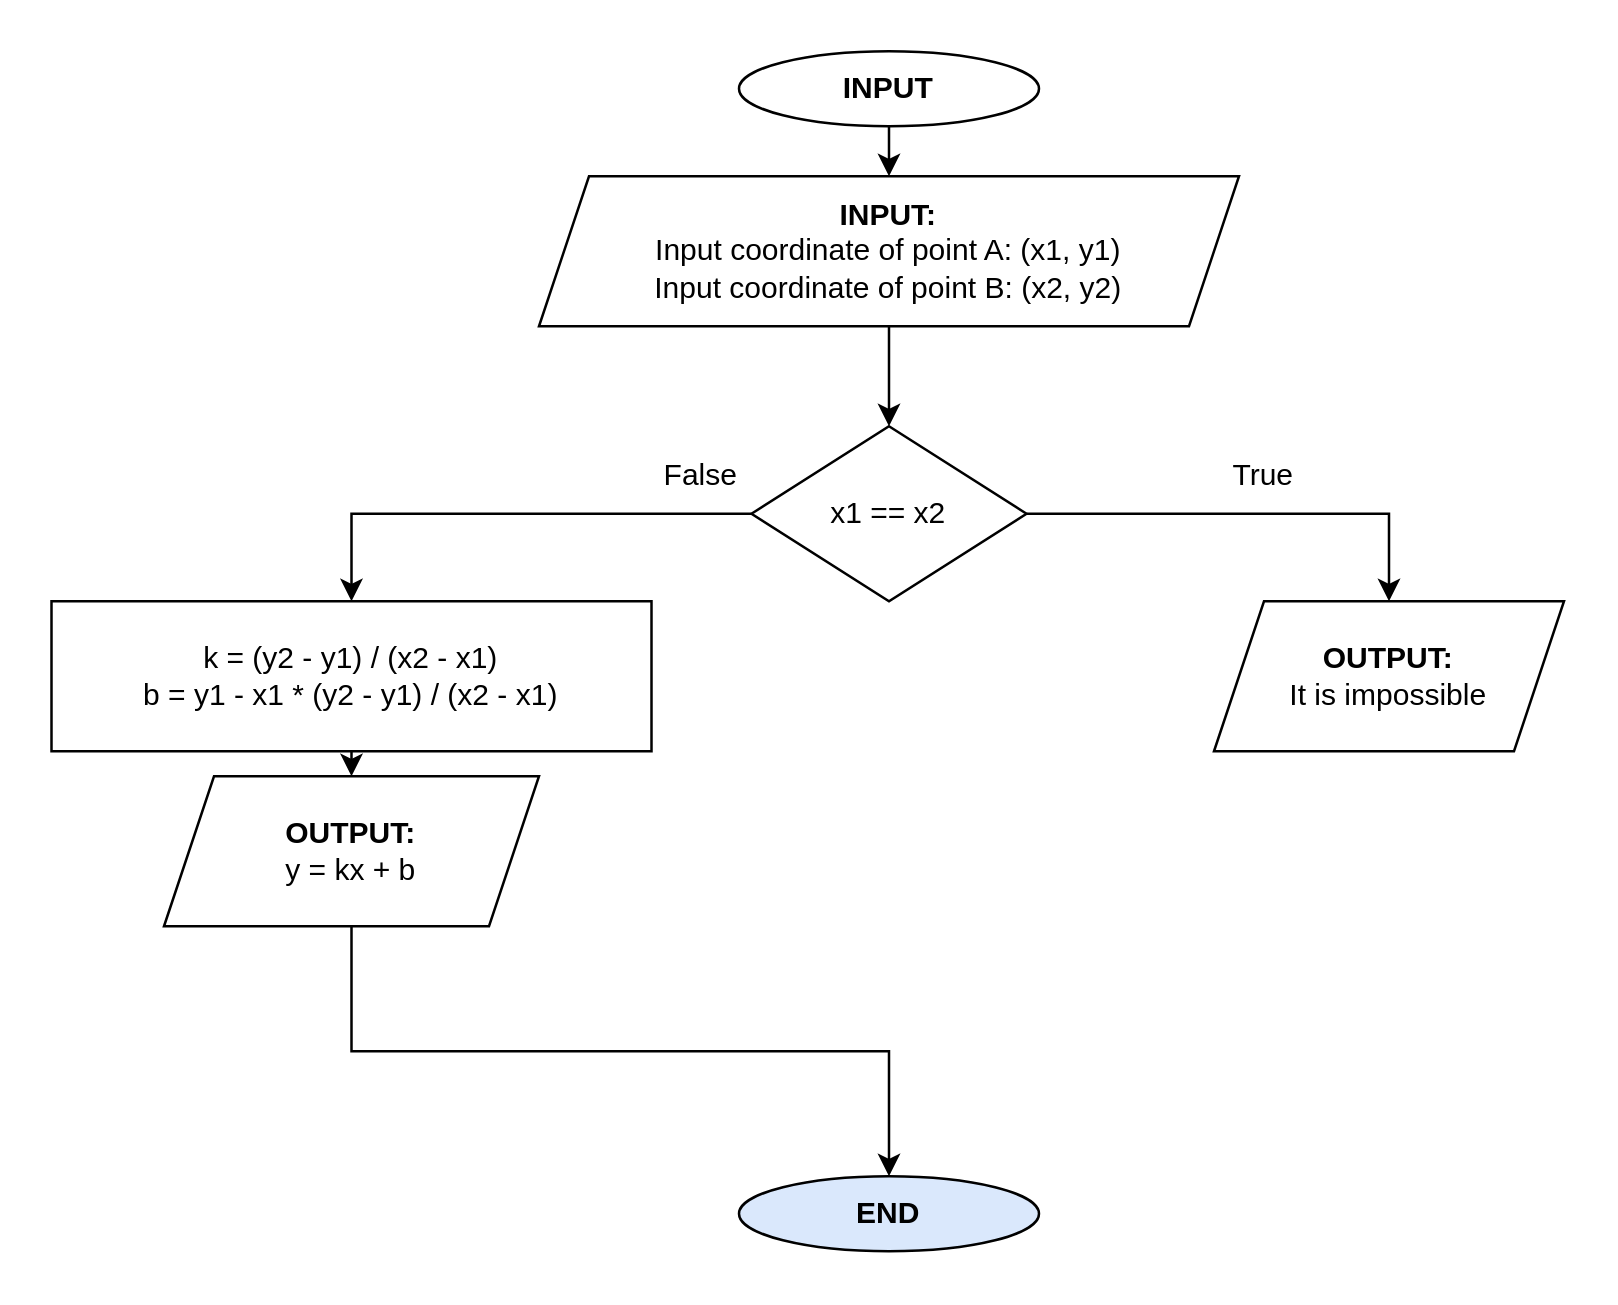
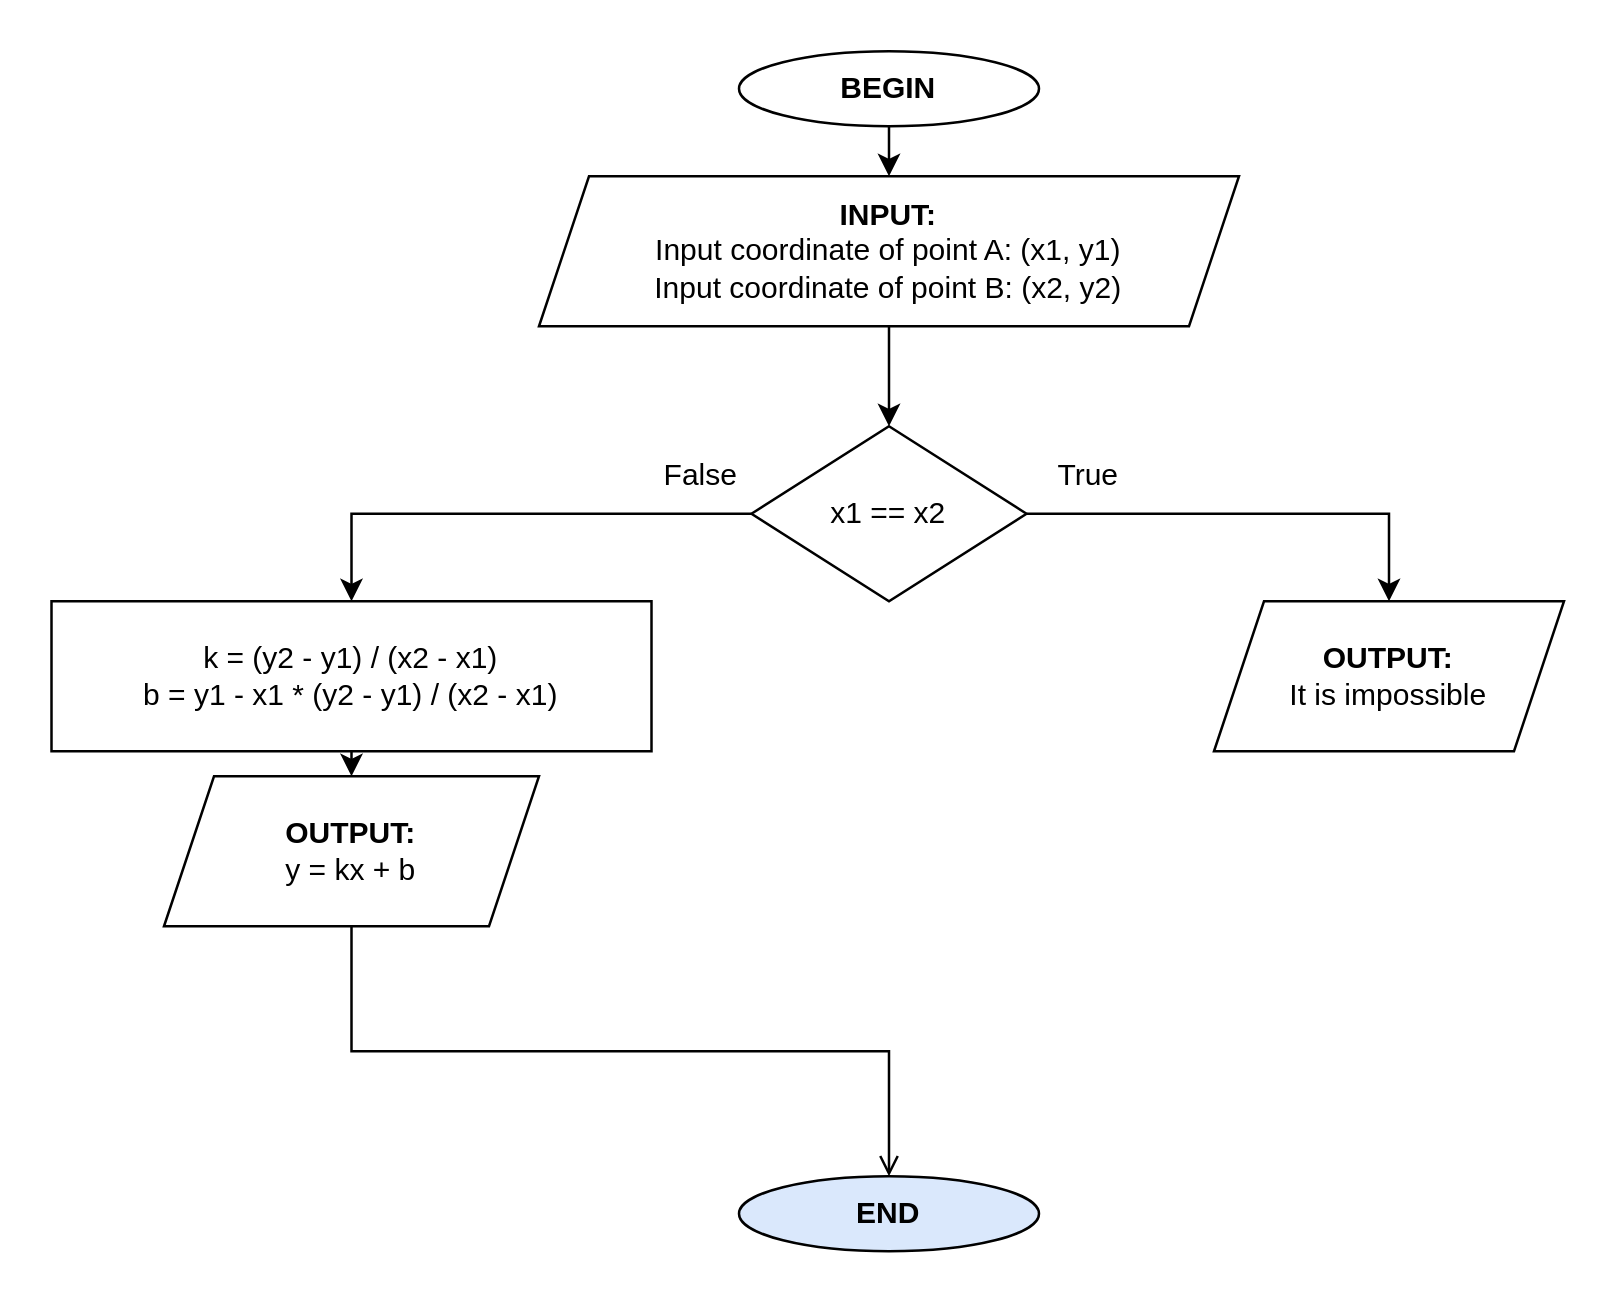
- <mxCell id="3" value="&lt;b&gt;INPUT&lt;/b&gt;" style="ellipse;whiteSpace=wrap;html=1;" parent="1" vertex="1"><mxGeometry x="295" y="20" width="120" height="30" as="geometry" /></mxCell>
+ <mxCell id="3" value="&lt;b&gt;BEGIN&lt;/b&gt;" style="ellipse;whiteSpace=wrap;html=1;" parent="1" vertex="1"><mxGeometry x="295" y="20" width="120" height="30" as="geometry" /></mxCell>
- <mxCell id="15" value="True" style="text;html=1;strokeColor=none;fillColor=none;align=center;verticalAlign=middle;whiteSpace=wrap;rounded=0;" vertex="1" parent="1"><mxGeometry x="485" y="180" width="40" height="20" as="geometry" /></mxCell>
+ <mxCell id="15" value="True" style="text;html=1;strokeColor=none;fillColor=none;align=center;verticalAlign=middle;whiteSpace=wrap;rounded=0;" vertex="1" parent="1"><mxGeometry x="415" y="180" width="40" height="20" as="geometry" /></mxCell>
- <mxCell id="9" style="edgeStyle=orthogonalEdgeStyle;rounded=0;orthogonalLoop=1;jettySize=auto;html=1;exitX=0.5;exitY=1;exitDx=0;exitDy=0;entryX=0.5;entryY=0;entryDx=0;entryDy=0;" parent="1" source="10" target="4" edge="1"><mxGeometry relative="1" as="geometry" /></mxCell>
+ <mxCell id="9" style="edgeStyle=orthogonalEdgeStyle;rounded=0;orthogonalLoop=1;jettySize=auto;html=1;exitX=0.5;exitY=1;exitDx=0;exitDy=0;entryX=0.5;entryY=0;entryDx=0;entryDy=0;endArrow=open;" parent="1" source="10" target="4" edge="1"><mxGeometry relative="1" as="geometry" /></mxCell>
